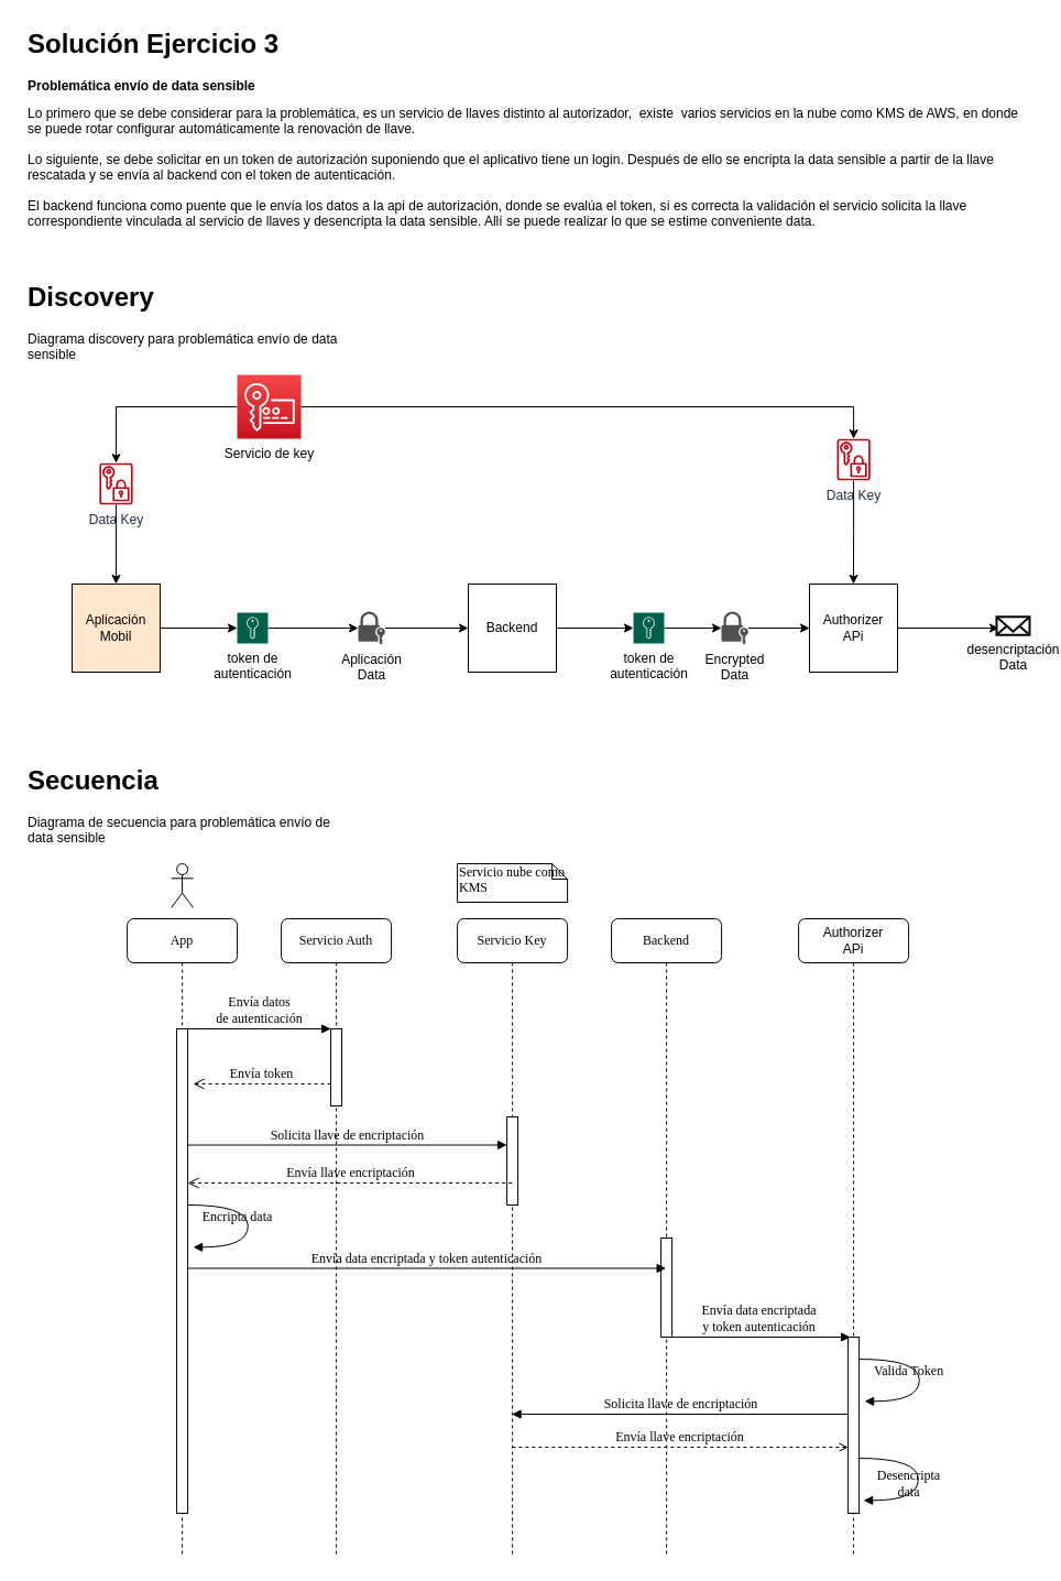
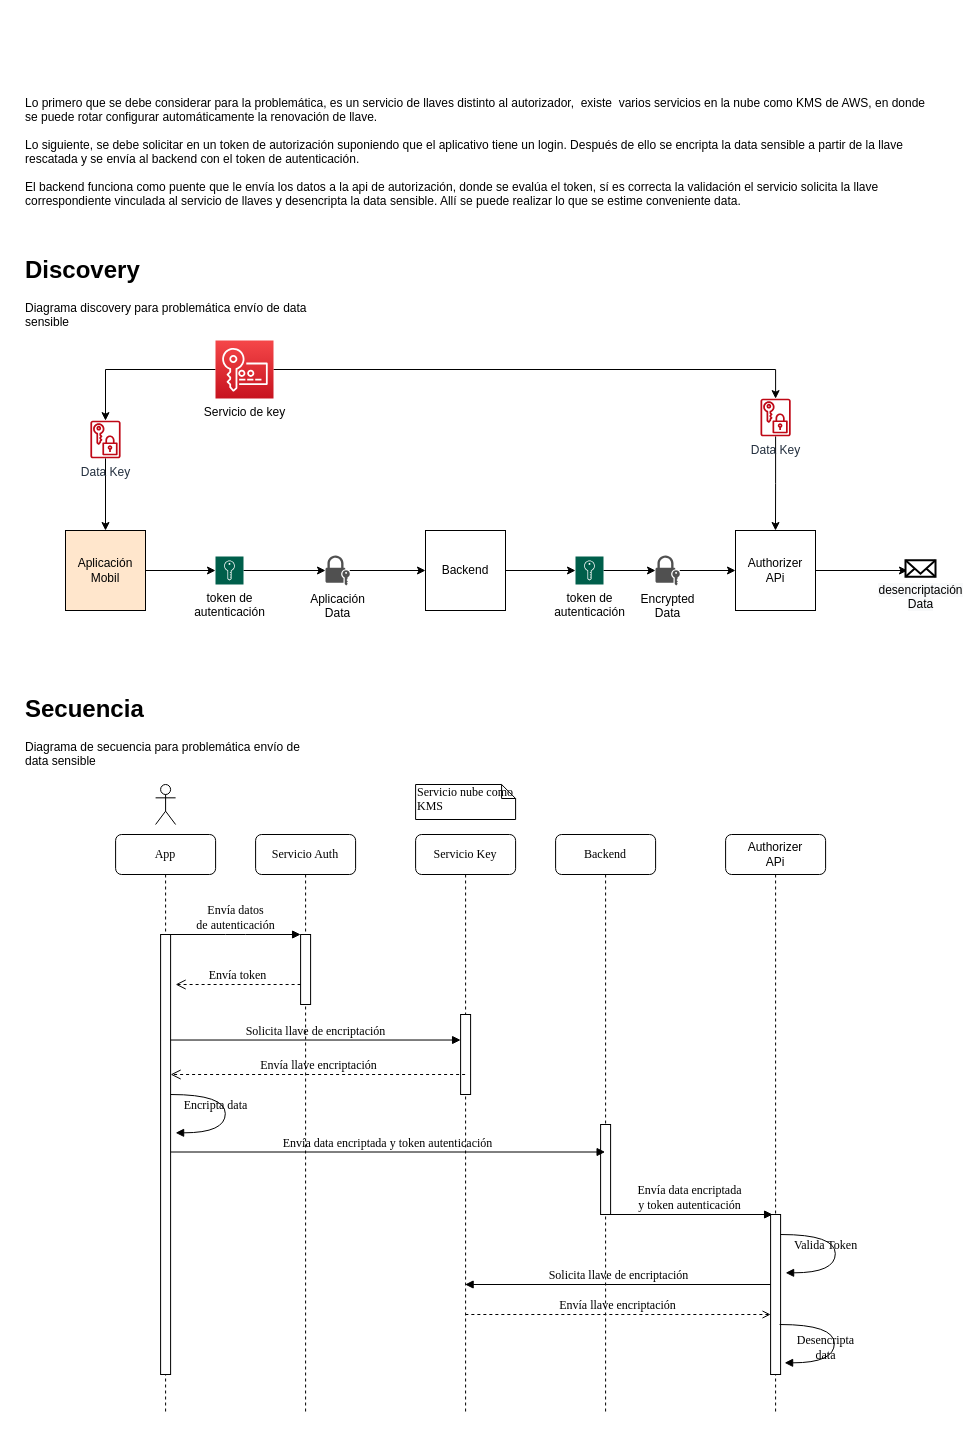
- <mxCell id="49" value="&lt;h1&gt;Solución Ejercicio 3&lt;/h1&gt;&lt;p&gt;&lt;b&gt;Problemática envío de data sensible&amp;nbsp;&amp;nbsp;&lt;/b&gt;&lt;br&gt;&lt;/p&gt;" style="text;html=1;strokeColor=none;fillColor=none;spacing=5;spacingTop=-20;whiteSpace=wrap;overflow=hidden;rounded=0;" vertex="1" parent="1"><mxGeometry x="20.1" y="20" width="300" height="70" as="geometry" /></mxCell>
